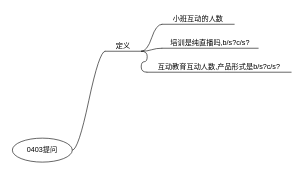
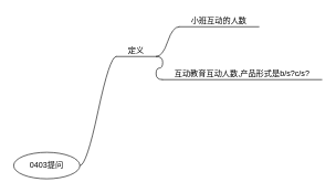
- <mxCell id="7" value="培训是纯直播吗,b/s?c/s?" style="whiteSpace=wrap;html=1;shape=partialRectangle;top=0;left=0;bottom=1;right=0;points=[[0,1],[1,1]];strokeColor=#000000;fillColor=none;align=center;verticalAlign=bottom;routingCenterY=0.5;snapToPoint=1;recursiveResize=0;autosize=1;treeFolding=1;treeMoving=1;newEdgeStyle={&quot;edgeStyle&quot;:&quot;entityRelationEdgeStyle&quot;,&quot;startArrow&quot;:&quot;none&quot;,&quot;endArrow&quot;:&quot;none&quot;,&quot;segment&quot;:10,&quot;curved&quot;:1};" parent="1" vertex="1"><mxGeometry x="270" y="60" width="160" height="20" as="geometry" /></mxCell>
- <mxCell id="8" value="" style="edgeStyle=entityRelationEdgeStyle;startArrow=none;endArrow=none;segment=10;curved=1;" parent="1" source="3" target="7" edge="1"><mxGeometry relative="1" as="geometry"><mxPoint x="280" y="120" as="sourcePoint" /></mxGeometry></mxCell>
